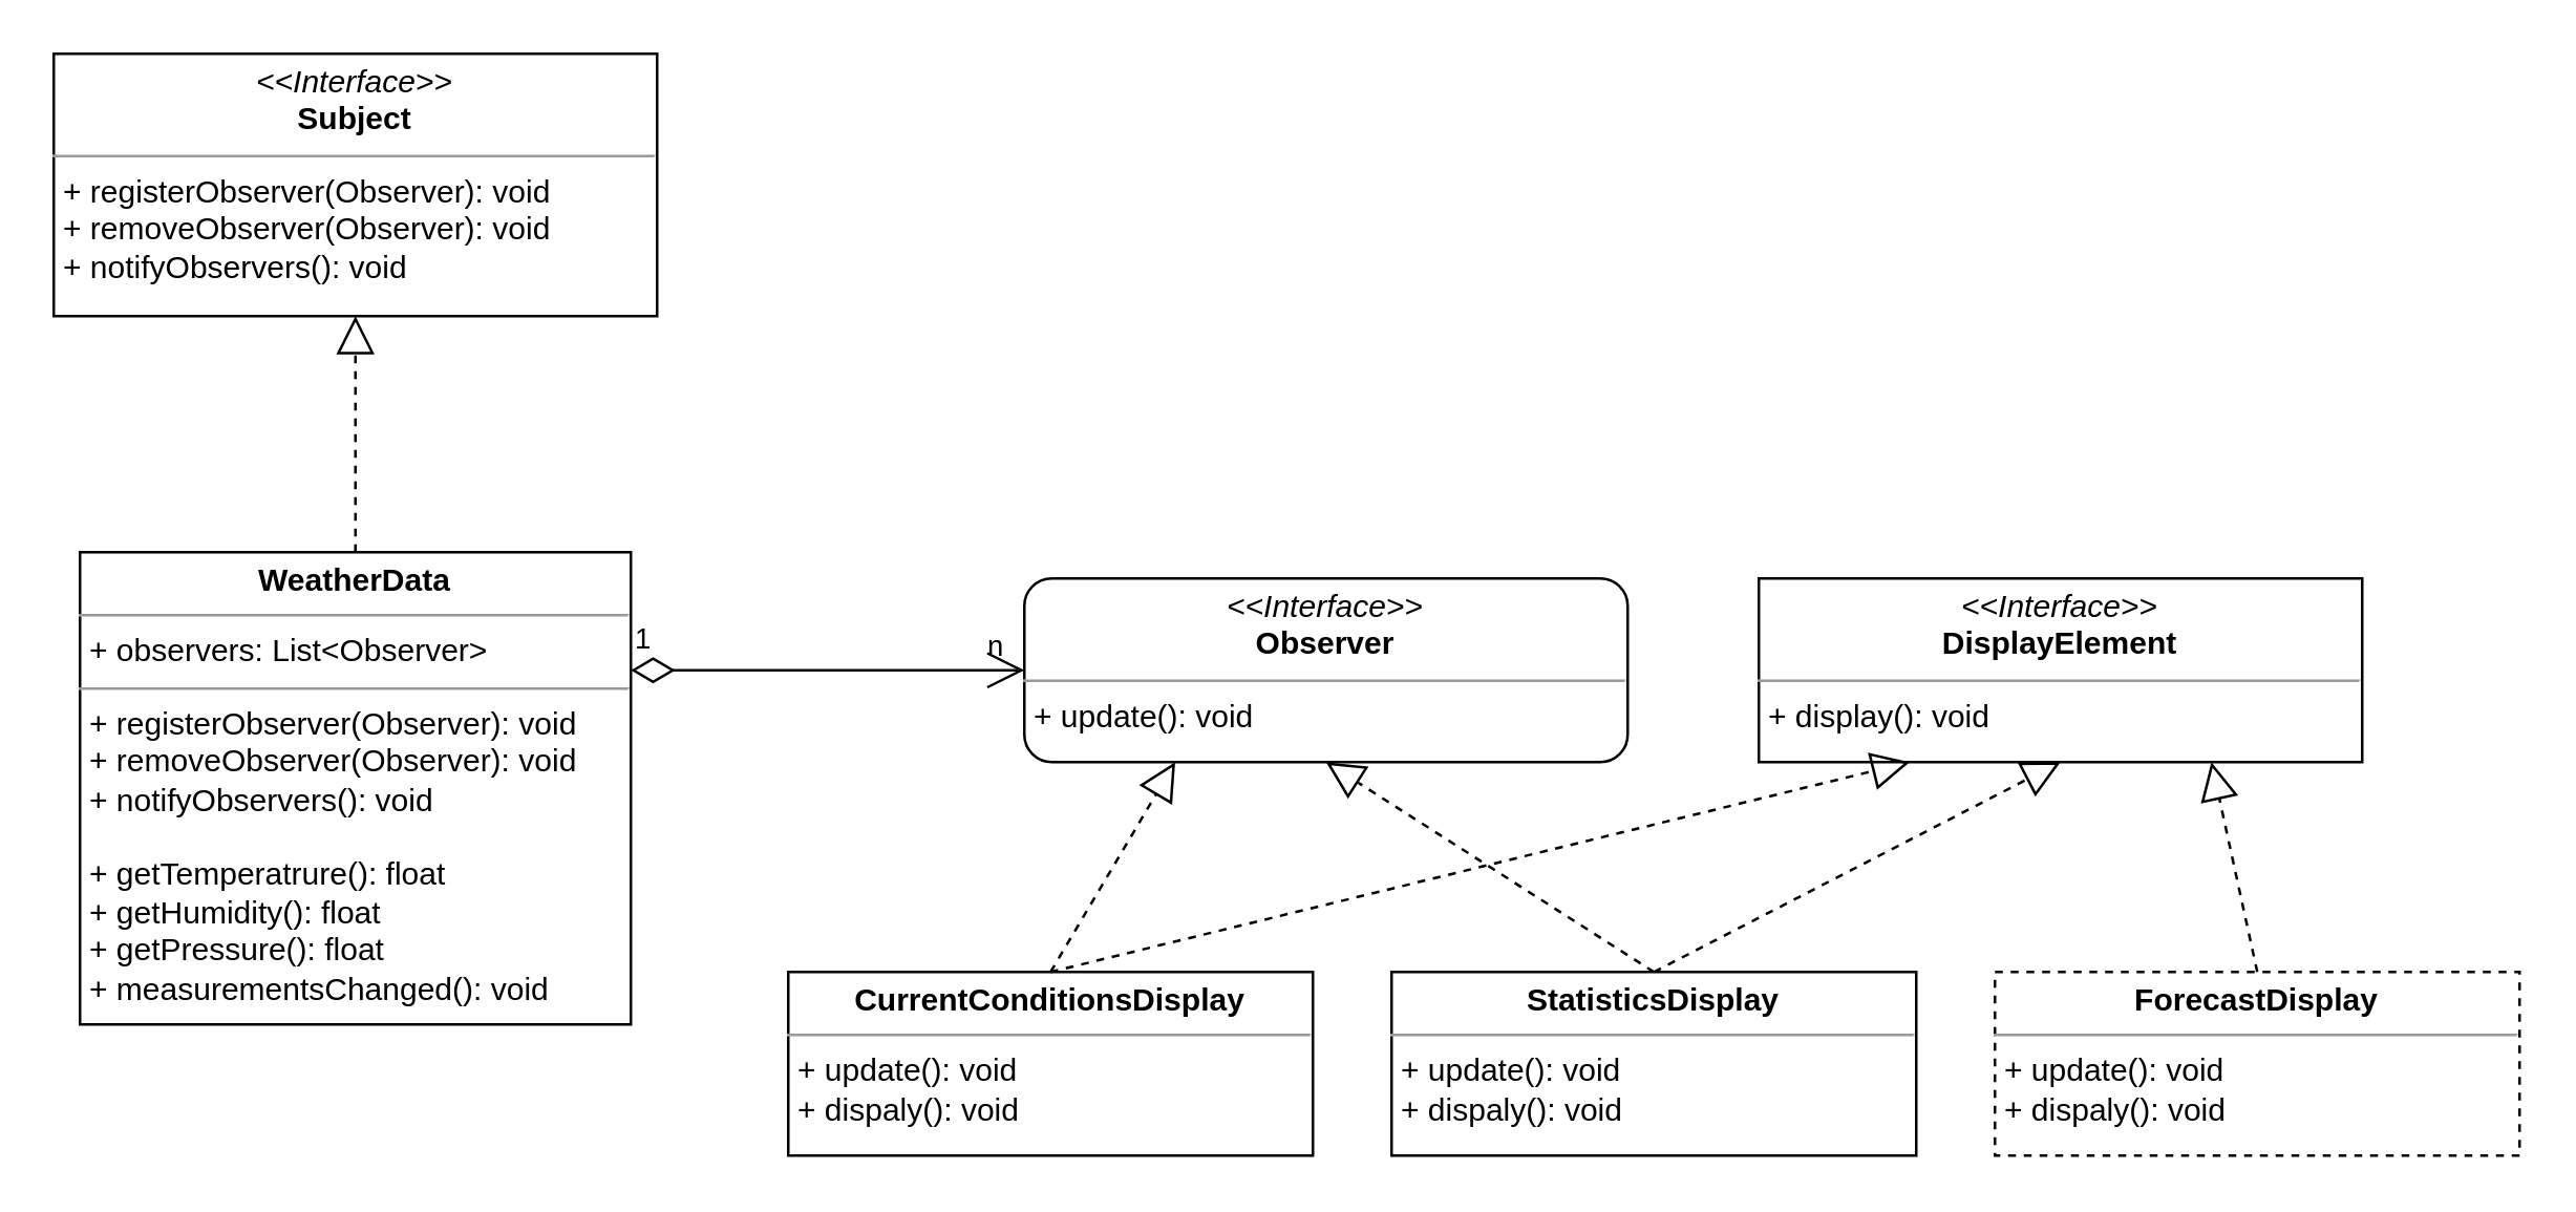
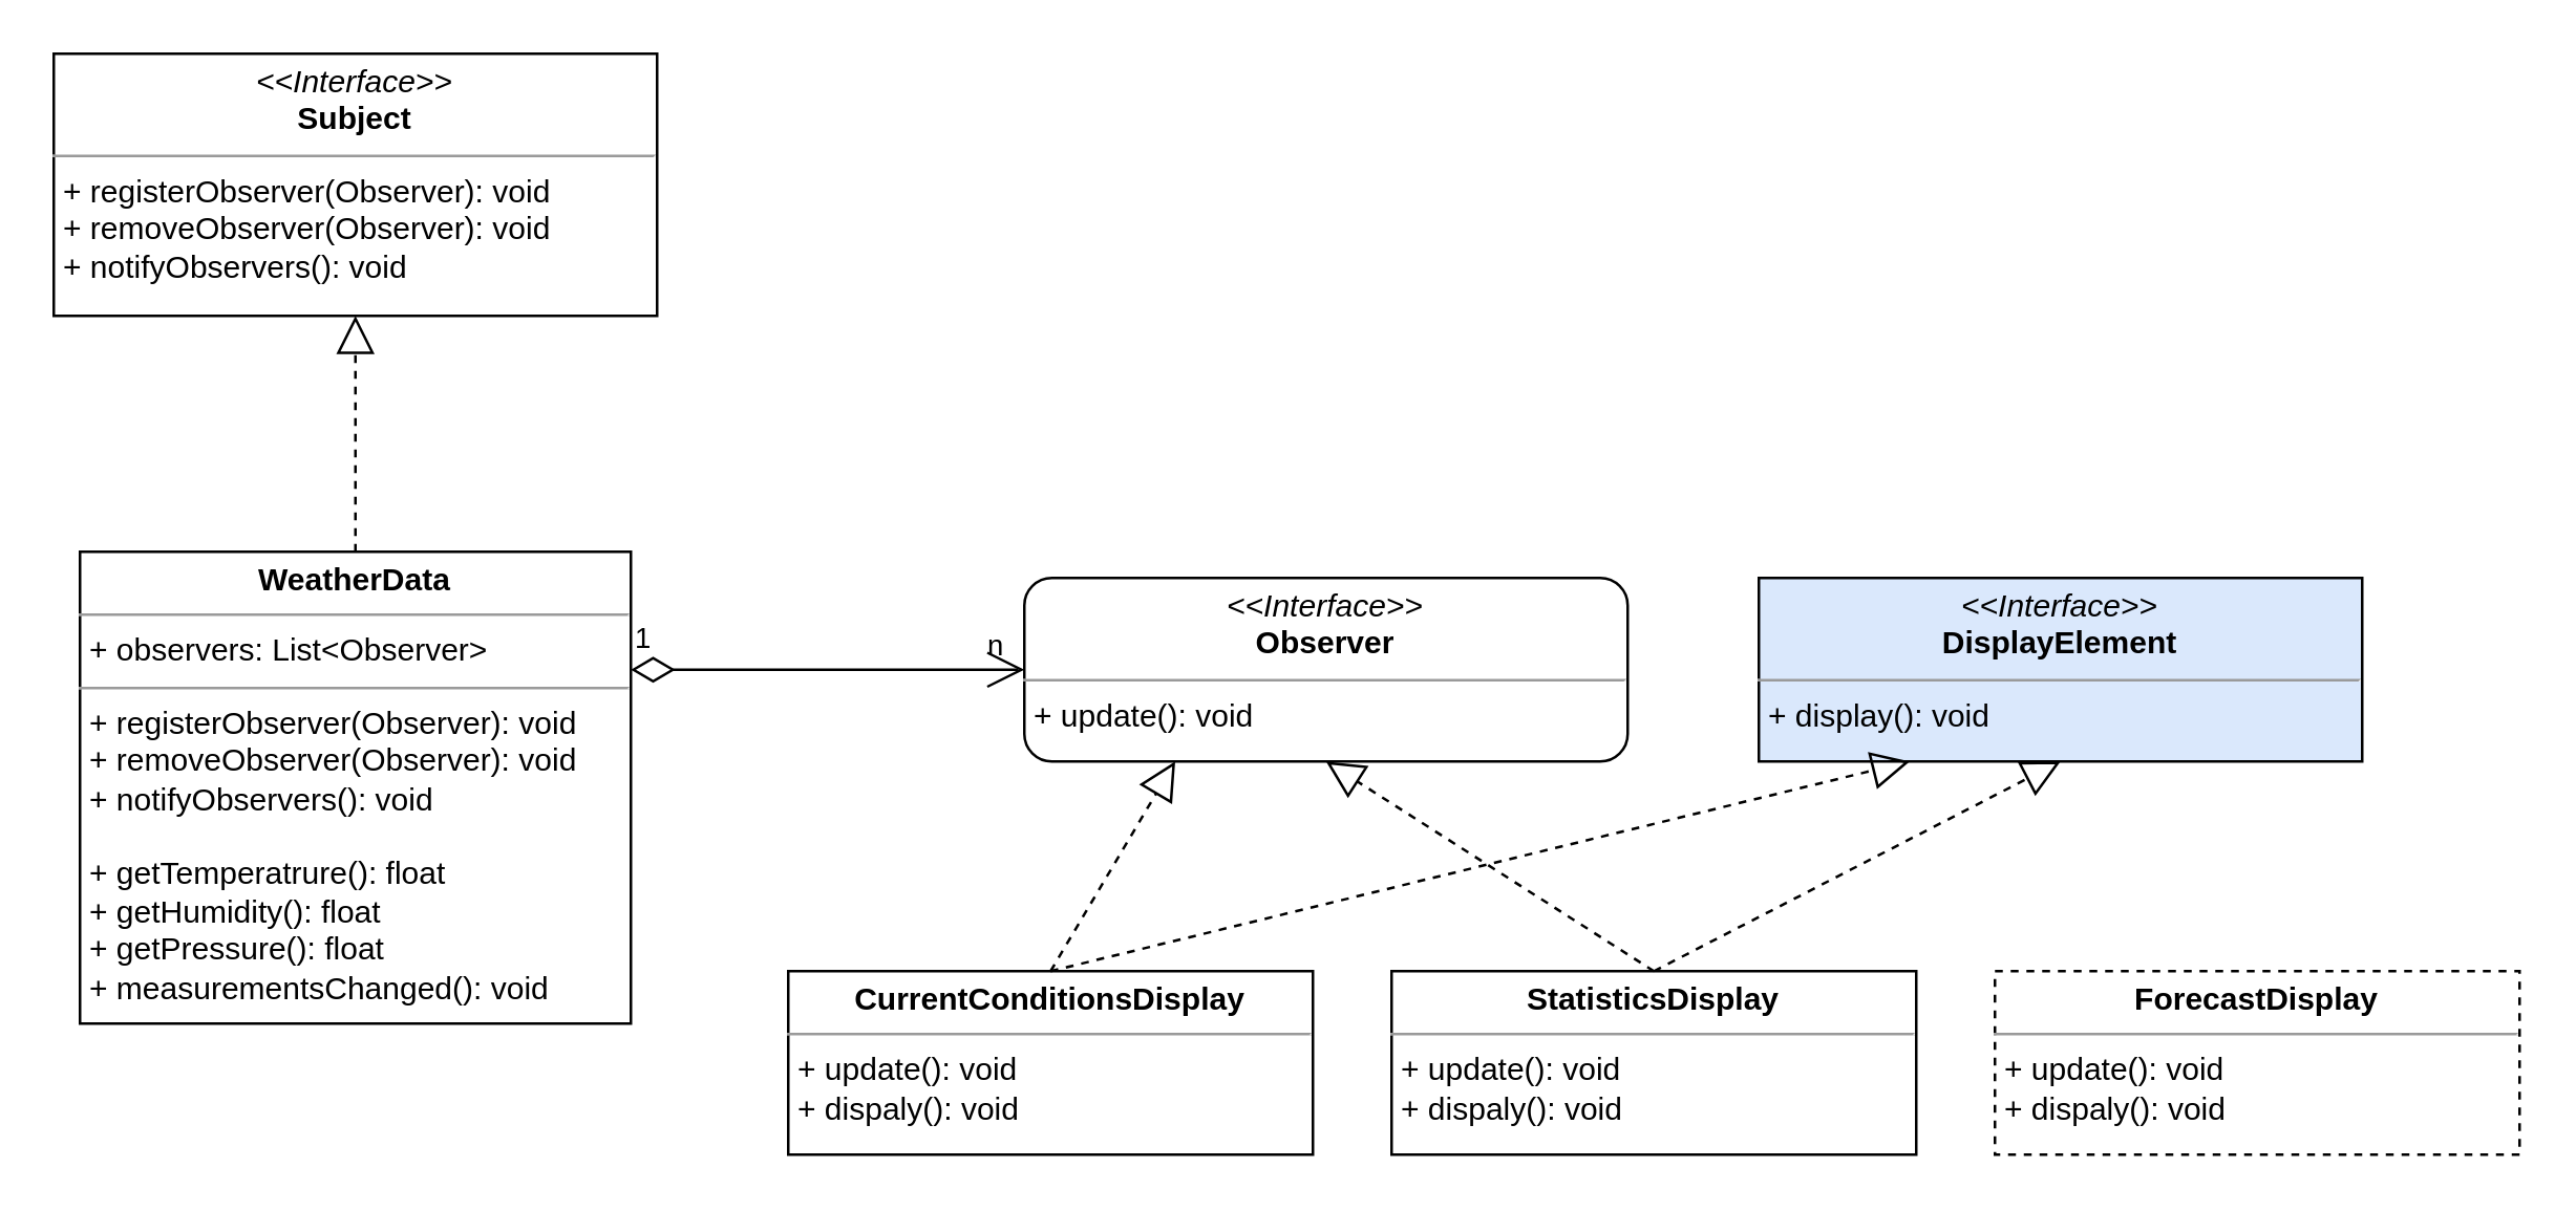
- <mxCell id="4" value="&lt;p style=&quot;margin: 0px ; margin-top: 4px ; text-align: center&quot;&gt;&lt;i&gt;&amp;lt;&amp;lt;Interface&amp;gt;&amp;gt;&lt;/i&gt;&lt;br&gt;&lt;b&gt;DisplayElement&lt;/b&gt;&lt;/p&gt;&lt;hr size=&quot;1&quot;&gt;&lt;p style=&quot;margin: 0px ; margin-left: 4px&quot;&gt;+ display(): void&lt;br&gt;&lt;/p&gt;" style="verticalAlign=top;align=left;overflow=fill;fontSize=12;fontFamily=Helvetica;html=1;" vertex="1" parent="1"><mxGeometry x="670" y="220" width="230" height="70" as="geometry" /></mxCell>
+ <mxCell id="4" value="&lt;p style=&quot;margin: 0px ; margin-top: 4px ; text-align: center&quot;&gt;&lt;i&gt;&amp;lt;&amp;lt;Interface&amp;gt;&amp;gt;&lt;/i&gt;&lt;br&gt;&lt;b&gt;DisplayElement&lt;/b&gt;&lt;/p&gt;&lt;hr size=&quot;1&quot;&gt;&lt;p style=&quot;margin: 0px ; margin-left: 4px&quot;&gt;+ display(): void&lt;br&gt;&lt;/p&gt;" style="verticalAlign=top;align=left;overflow=fill;fontSize=12;fontFamily=Helvetica;html=1;fillColor=#dae8fc;" vertex="1" parent="1"><mxGeometry x="670" y="220" width="230" height="70" as="geometry" /></mxCell>
- <mxCell id="12" value="" style="endArrow=block;dashed=1;endFill=0;endSize=12;html=1;rounded=0;entryX=0.75;entryY=1;entryDx=0;entryDy=0;exitX=0.5;exitY=0;exitDx=0;exitDy=0;" edge="1" parent="1" source="7" target="4"><mxGeometry width="160" relative="1" as="geometry"><mxPoint x="640" y="440" as="sourcePoint" /><mxPoint x="785" y="290" as="targetPoint" /></mxGeometry></mxCell>
